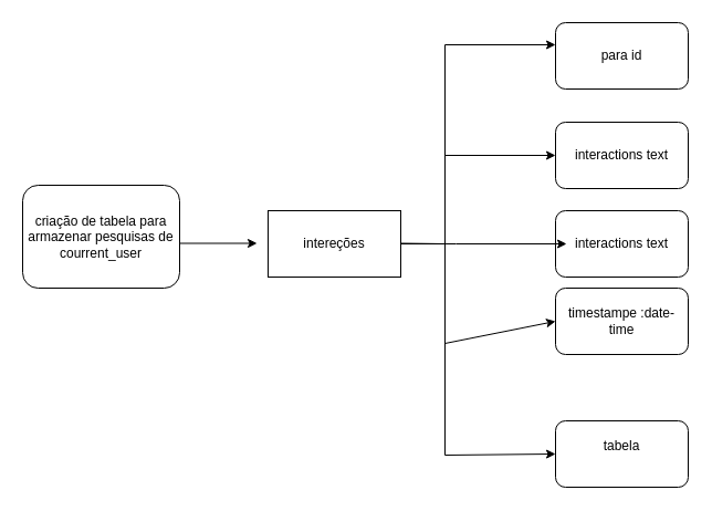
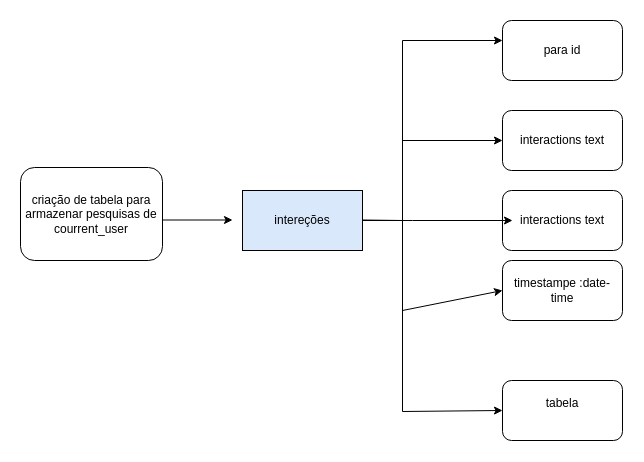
- <mxCell id="3" value="intereções" style="rounded=0;whiteSpace=wrap;html=1;" vertex="1" parent="1"><mxGeometry x="242" y="190" width="120" height="60" as="geometry" /></mxCell>
+ <mxCell id="3" value="intereções" style="rounded=0;whiteSpace=wrap;html=1;fillColor=#dae8fc;" vertex="1" parent="1"><mxGeometry x="242" y="190" width="120" height="60" as="geometry" /></mxCell>
